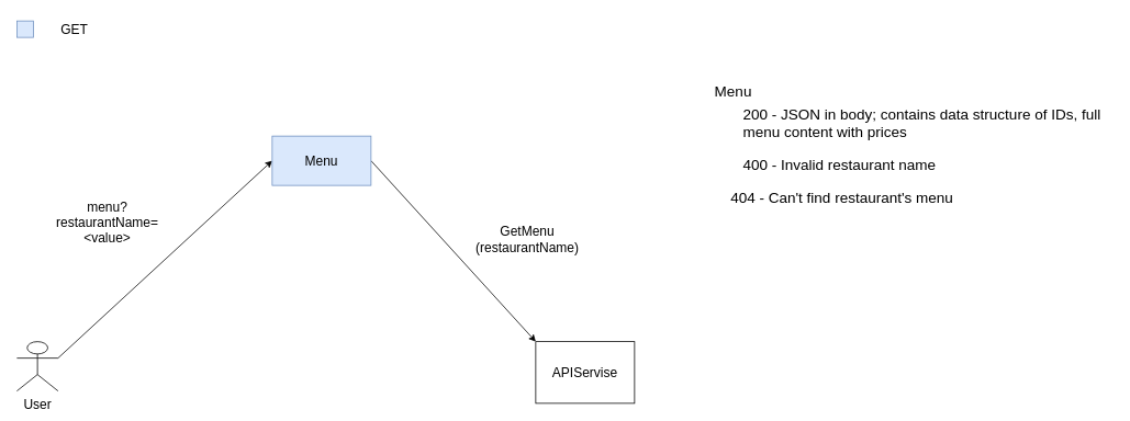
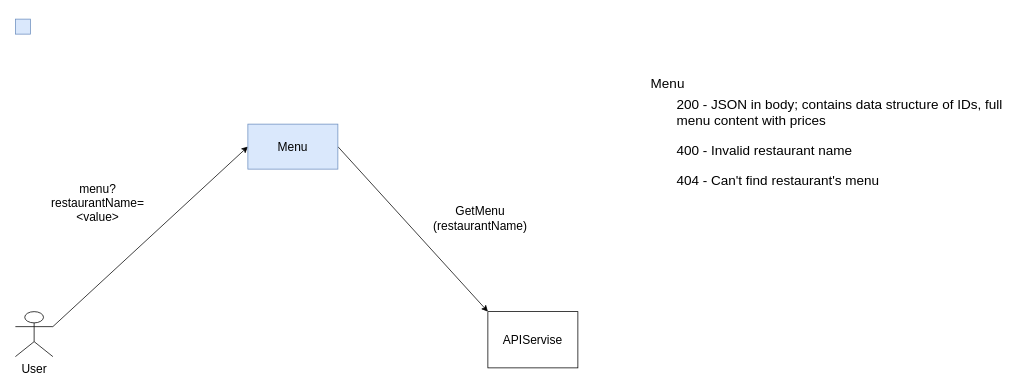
- <mxCell id="10" value="GET" style="text;html=1;strokeColor=none;fillColor=none;align=center;verticalAlign=middle;whiteSpace=wrap;rounded=0;fontSize=16;" vertex="1" parent="1"><mxGeometry x="60" y="20" width="60" height="30" as="geometry" /></mxCell>
- <mxCell id="14" value="404 - Can't find restaurant's menu" style="text;html=1;strokeColor=none;fillColor=none;align=left;verticalAlign=middle;whiteSpace=wrap;rounded=0;fontSize=18;" vertex="1" parent="1"><mxGeometry x="885" y="225" width="450" height="30" as="geometry" /></mxCell>
+ <mxCell id="14" value="404 - Can't find restaurant's menu" style="text;html=1;strokeColor=none;fillColor=none;align=left;verticalAlign=middle;whiteSpace=wrap;rounded=0;fontSize=18;" vertex="1" parent="1"><mxGeometry x="900" y="225" width="450" height="30" as="geometry" /></mxCell>
